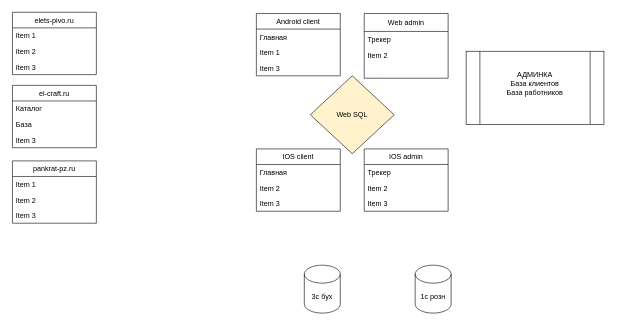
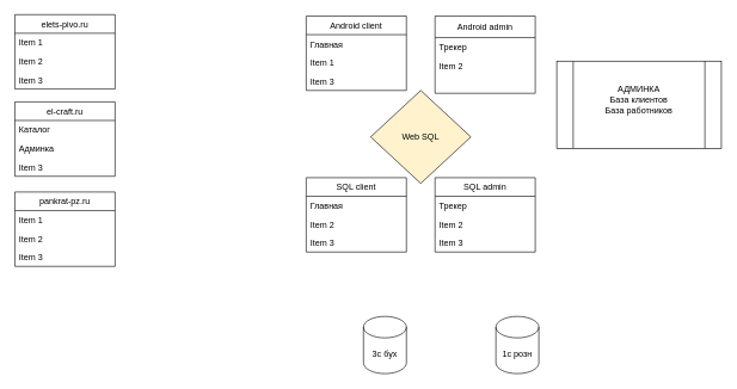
- <mxCell id="2" value="Web admin" style="swimlane;fontStyle=0;childLayout=stackLayout;horizontal=1;startSize=30;horizontalStack=0;resizeParent=1;resizeParentMax=0;resizeLast=0;collapsible=1;marginBottom=0;" vertex="1" parent="1"><mxGeometry x="607" y="22" width="140" height="108" as="geometry"><mxRectangle x="-240" y="-190" width="110" height="30" as="alternateBounds" /></mxGeometry></mxCell>
+ <mxCell id="2" value="Android admin" style="swimlane;fontStyle=0;childLayout=stackLayout;horizontal=1;startSize=30;horizontalStack=0;resizeParent=1;resizeParentMax=0;resizeLast=0;collapsible=1;marginBottom=0;" vertex="1" parent="1"><mxGeometry x="607" y="22" width="140" height="108" as="geometry"><mxRectangle x="-240" y="-190" width="110" height="30" as="alternateBounds" /></mxGeometry></mxCell>
- <mxCell id="24" value="База" style="text;strokeColor=none;fillColor=none;align=left;verticalAlign=top;spacingLeft=4;spacingRight=4;overflow=hidden;rotatable=0;points=[[0,0.5],[1,0.5]];portConstraint=eastwest;" vertex="1" parent="22"><mxGeometry y="52" width="140" height="26" as="geometry" /></mxCell>
+ <mxCell id="24" value="Админка" style="text;strokeColor=none;fillColor=none;align=left;verticalAlign=top;spacingLeft=4;spacingRight=4;overflow=hidden;rotatable=0;points=[[0,0.5],[1,0.5]];portConstraint=eastwest;" vertex="1" parent="22"><mxGeometry y="52" width="140" height="26" as="geometry" /></mxCell>
- <mxCell id="14" value="IOS client" style="swimlane;fontStyle=0;childLayout=stackLayout;horizontal=1;startSize=26;horizontalStack=0;resizeParent=1;resizeParentMax=0;resizeLast=0;collapsible=1;marginBottom=0;" vertex="1" parent="1"><mxGeometry x="427" y="248" width="140" height="104" as="geometry" /></mxCell>
+ <mxCell id="14" value="SQL client" style="swimlane;fontStyle=0;childLayout=stackLayout;horizontal=1;startSize=26;horizontalStack=0;resizeParent=1;resizeParentMax=0;resizeLast=0;collapsible=1;marginBottom=0;" vertex="1" parent="1"><mxGeometry x="427" y="248" width="140" height="104" as="geometry" /></mxCell>
- <mxCell id="10" value="IOS admin" style="swimlane;fontStyle=0;childLayout=stackLayout;horizontal=1;startSize=26;horizontalStack=0;resizeParent=1;resizeParentMax=0;resizeLast=0;collapsible=1;marginBottom=0;" vertex="1" parent="1"><mxGeometry x="607" y="248" width="140" height="104" as="geometry" /></mxCell>
+ <mxCell id="10" value="SQL admin" style="swimlane;fontStyle=0;childLayout=stackLayout;horizontal=1;startSize=26;horizontalStack=0;resizeParent=1;resizeParentMax=0;resizeLast=0;collapsible=1;marginBottom=0;" vertex="1" parent="1"><mxGeometry x="607" y="248" width="140" height="104" as="geometry" /></mxCell>
